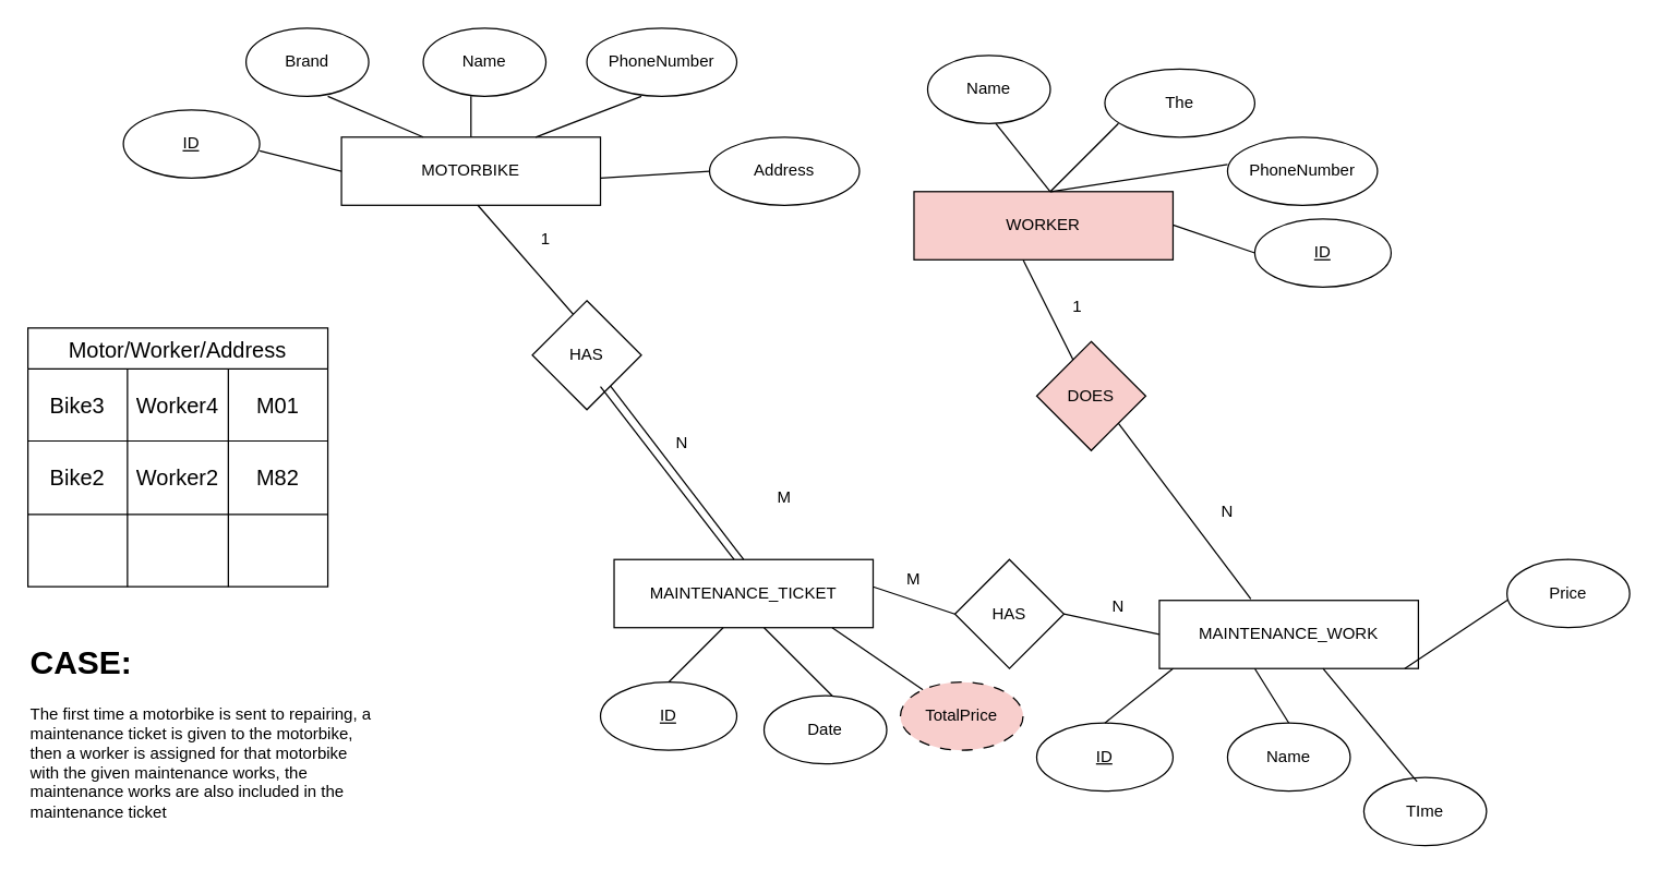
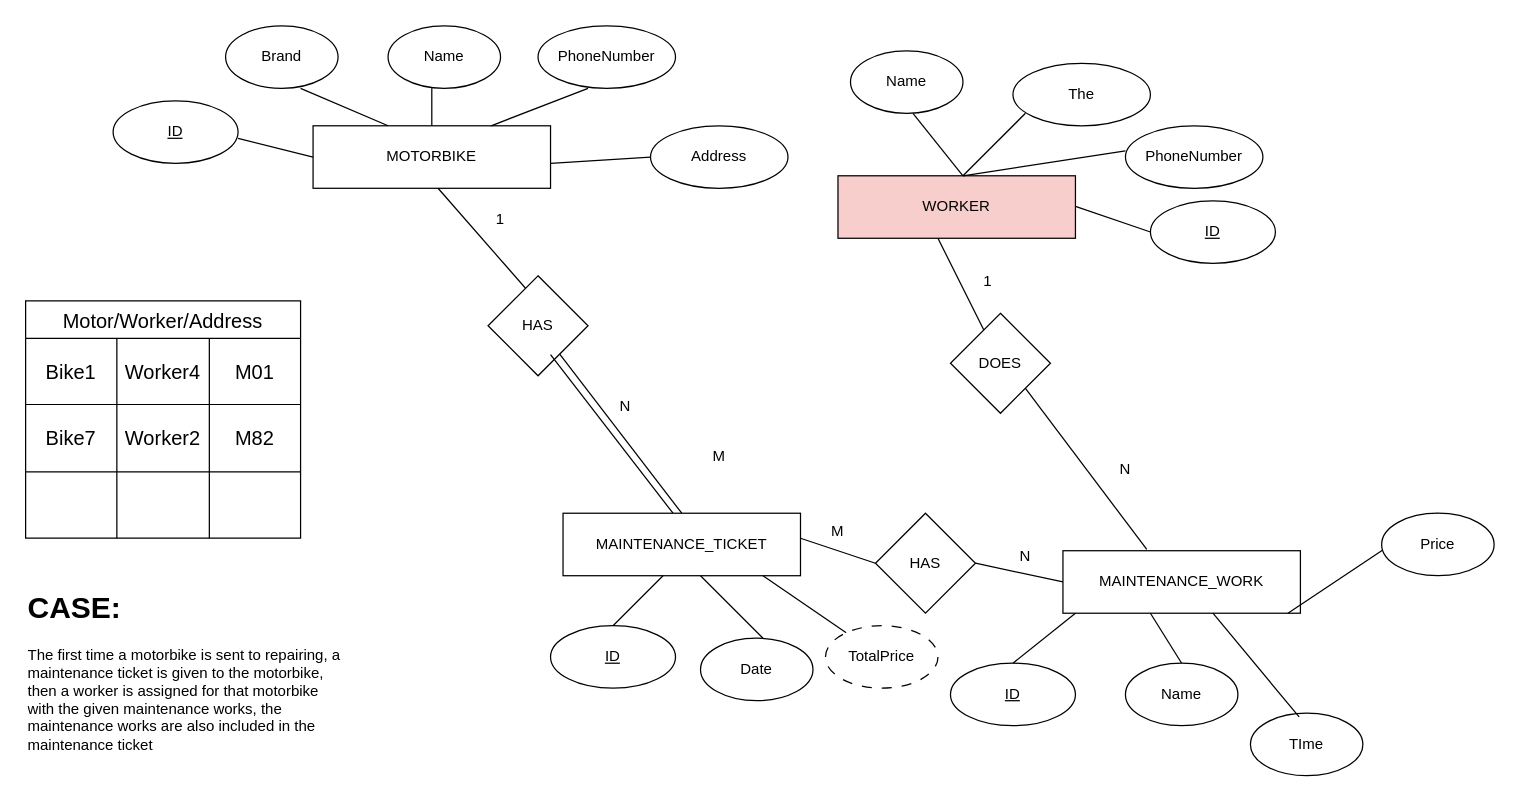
- <mxCell id="47" value="DOES" style="rhombus;whiteSpace=wrap;html=1;fillColor=#f8cecc;" parent="1" vertex="1"><mxGeometry x="760" y="250" width="80" height="80" as="geometry" /></mxCell>
+ <mxCell id="47" value="DOES" style="rhombus;whiteSpace=wrap;html=1;" parent="1" vertex="1"><mxGeometry x="760" y="250" width="80" height="80" as="geometry" /></mxCell>
- <mxCell id="51" value="Bike3" style="shape=partialRectangle;html=1;whiteSpace=wrap;connectable=0;strokeColor=inherit;overflow=hidden;fillColor=none;top=0;left=0;bottom=0;right=0;pointerEvents=1;fontSize=16;" parent="50" vertex="1"><mxGeometry width="73" height="53" as="geometry"><mxRectangle width="73" height="53" as="alternateBounds" /></mxGeometry></mxCell>
+ <mxCell id="51" value="Bike1" style="shape=partialRectangle;html=1;whiteSpace=wrap;connectable=0;strokeColor=inherit;overflow=hidden;fillColor=none;top=0;left=0;bottom=0;right=0;pointerEvents=1;fontSize=16;" parent="50" vertex="1"><mxGeometry width="73" height="53" as="geometry"><mxRectangle width="73" height="53" as="alternateBounds" /></mxGeometry></mxCell>
- <mxCell id="55" value="Bike2" style="shape=partialRectangle;html=1;whiteSpace=wrap;connectable=0;strokeColor=inherit;overflow=hidden;fillColor=none;top=0;left=0;bottom=0;right=0;pointerEvents=1;fontSize=16;" parent="54" vertex="1"><mxGeometry width="73" height="54" as="geometry"><mxRectangle width="73" height="54" as="alternateBounds" /></mxGeometry></mxCell>
+ <mxCell id="55" value="Bike7" style="shape=partialRectangle;html=1;whiteSpace=wrap;connectable=0;strokeColor=inherit;overflow=hidden;fillColor=none;top=0;left=0;bottom=0;right=0;pointerEvents=1;fontSize=16;" parent="54" vertex="1"><mxGeometry width="73" height="54" as="geometry"><mxRectangle width="73" height="54" as="alternateBounds" /></mxGeometry></mxCell>
- <mxCell id="68" value="TotalPrice" style="ellipse;whiteSpace=wrap;html=1;dashed=1;dashPattern=8 8;fillColor=#f8cecc;" parent="1" vertex="1"><mxGeometry x="660" y="500" width="90" height="50" as="geometry" /></mxCell>
+ <mxCell id="68" value="TotalPrice" style="ellipse;whiteSpace=wrap;html=1;dashed=1;dashPattern=8 8;" parent="1" vertex="1"><mxGeometry x="660" y="500" width="90" height="50" as="geometry" /></mxCell>
